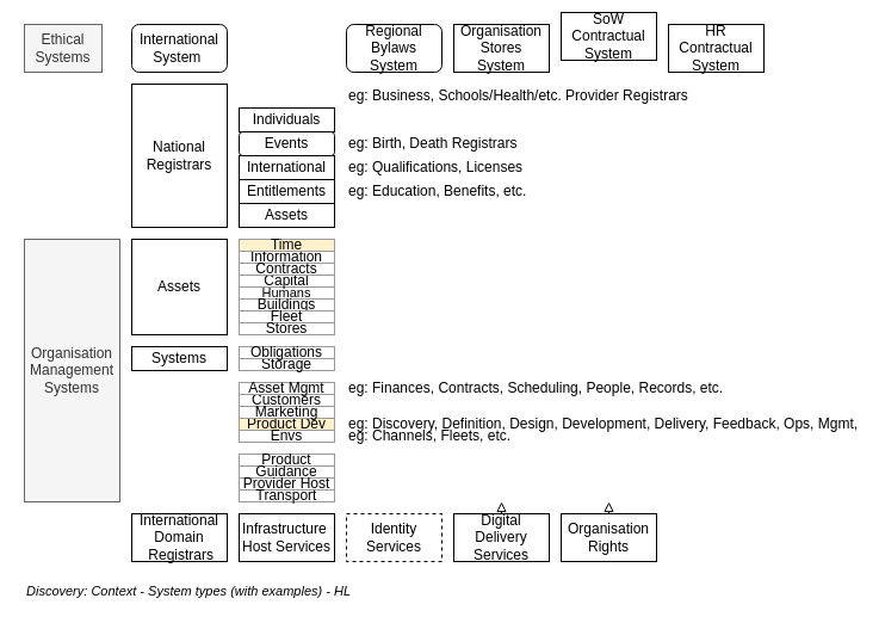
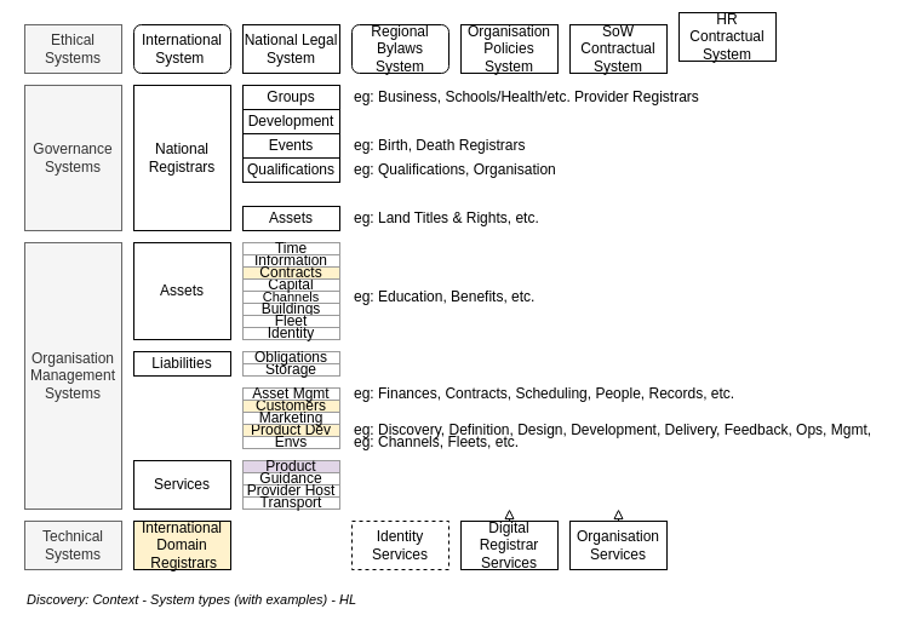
- <mxCell id="6" value="SoW Contractual System" style="rounded=0;whiteSpace=wrap;html=1;" vertex="1" parent="1"><mxGeometry x="470" y="10" width="80" height="40" as="geometry" /></mxCell>
+ <mxCell id="6" value="SoW Contractual System" style="rounded=0;whiteSpace=wrap;html=1;" vertex="1" parent="1"><mxGeometry x="470" y="20" width="80" height="40" as="geometry" /></mxCell>
- <mxCell id="11" value="Ethical Systems" style="rounded=0;whiteSpace=wrap;html=1;fillColor=#f5f5f5;fontColor=#333333;strokeColor=#666666;" vertex="1" parent="1"><mxGeometry x="20" y="20" width="65" height="40" as="geometry" /></mxCell>
+ <mxCell id="11" value="Ethical Systems" style="rounded=0;whiteSpace=wrap;html=1;fillColor=#f5f5f5;fontColor=#333333;strokeColor=#666666;" vertex="1" parent="1"><mxGeometry x="20" y="20" width="80" height="40" as="geometry" /></mxCell>
+ <mxCell id="3" value="National Legal System" style="rounded=0;whiteSpace=wrap;html=1;" vertex="1" parent="1"><mxGeometry x="200" y="20" width="80" height="40" as="geometry" /></mxCell>
- <mxCell id="4" value="Organisation Stores System" style="rounded=0;whiteSpace=wrap;html=1;" vertex="1" parent="1"><mxGeometry x="380" y="20" width="80" height="40" as="geometry" /></mxCell>
+ <mxCell id="4" value="Organisation Policies System" style="rounded=0;whiteSpace=wrap;html=1;" vertex="1" parent="1"><mxGeometry x="380" y="20" width="80" height="40" as="geometry" /></mxCell>
- <mxCell id="8" value="HR Contractual System" style="rounded=0;whiteSpace=wrap;html=1;" vertex="1" parent="1"><mxGeometry x="560" y="20" width="80" height="40" as="geometry" /></mxCell>
+ <mxCell id="8" value="HR Contractual System" style="rounded=0;whiteSpace=wrap;html=1;" vertex="1" parent="1"><mxGeometry x="560" y="10" width="80" height="40" as="geometry" /></mxCell>
+ <mxCell id="16" value="Groups" style="rounded=0;whiteSpace=wrap;html=1;" vertex="1" parent="1"><mxGeometry x="200" y="70" width="80" height="20" as="geometry" /></mxCell>
- <mxCell id="15" value="Individuals" style="rounded=0;whiteSpace=wrap;html=1;" vertex="1" parent="1"><mxGeometry x="200" y="90" width="80" height="20" as="geometry" /></mxCell>
+ <mxCell id="15" value="Development" style="rounded=0;whiteSpace=wrap;html=1;" vertex="1" parent="1"><mxGeometry x="200" y="90" width="80" height="20" as="geometry" /></mxCell>
- <mxCell id="27" value="Events" style="whiteSpace=wrap;html=1;rounded=1;" vertex="1" parent="1"><mxGeometry x="200" y="110" width="80" height="20" as="geometry" /></mxCell>
+ <mxCell id="27" value="Events" style="rounded=0;whiteSpace=wrap;html=1;" vertex="1" parent="1"><mxGeometry x="200" y="110" width="80" height="20" as="geometry" /></mxCell>
+ <mxCell id="12" value="Governance Systems" style="rounded=0;whiteSpace=wrap;html=1;fillColor=#f5f5f5;fontColor=#333333;strokeColor=#666666;" vertex="1" parent="1"><mxGeometry x="20" y="70" width="80" height="120" as="geometry" /></mxCell>
- <mxCell id="18" value="International" style="rounded=0;whiteSpace=wrap;html=1;" vertex="1" parent="1"><mxGeometry x="200" y="130" width="80" height="20" as="geometry" /></mxCell>
+ <mxCell id="18" value="Qualifications" style="rounded=0;whiteSpace=wrap;html=1;" vertex="1" parent="1"><mxGeometry x="200" y="130" width="80" height="20" as="geometry" /></mxCell>
- <mxCell id="19" value="eg: Qualifications, Licenses" style="text;html=1;strokeColor=none;fillColor=none;align=left;verticalAlign=middle;whiteSpace=wrap;rounded=0;" vertex="1" parent="1"><mxGeometry x="290" y="130" width="350" height="20" as="geometry" /></mxCell>
+ <mxCell id="19" value="eg: Qualifications, Organisation" style="text;html=1;strokeColor=none;fillColor=none;align=left;verticalAlign=middle;whiteSpace=wrap;rounded=0;" vertex="1" parent="1"><mxGeometry x="290" y="130" width="350" height="20" as="geometry" /></mxCell>
- <mxCell id="20" value="Entitlements" style="rounded=0;whiteSpace=wrap;html=1;" vertex="1" parent="1"><mxGeometry x="200" y="150" width="80" height="20" as="geometry" /></mxCell>
- <mxCell id="21" value="eg: Education, Benefits, etc." style="text;html=1;strokeColor=none;fillColor=none;align=left;verticalAlign=middle;whiteSpace=wrap;rounded=0;" vertex="1" parent="1"><mxGeometry x="290" y="150" width="350" height="20" as="geometry" /></mxCell>
+ <mxCell id="21" value="eg: Education, Benefits, etc." style="text;html=1;strokeColor=none;fillColor=none;align=left;verticalAlign=middle;whiteSpace=wrap;rounded=0;" vertex="1" parent="1"><mxGeometry x="290" y="235" width="350" height="20" as="geometry" /></mxCell>
+ <mxCell id="23" value="eg: Land Titles &amp;amp; Rights, etc." style="text;html=1;strokeColor=none;fillColor=none;align=left;verticalAlign=middle;whiteSpace=wrap;rounded=0;" vertex="1" parent="1"><mxGeometry x="290" y="170" width="350" height="20" as="geometry" /></mxCell>
- <mxCell id="49" value="Time" style="rounded=0;whiteSpace=wrap;html=1;strokeColor=#999999;fillColor=#fff2cc;" vertex="1" parent="1"><mxGeometry x="200" y="200" width="80" height="10" as="geometry" /></mxCell>
+ <mxCell id="49" value="Time" style="rounded=0;whiteSpace=wrap;html=1;strokeColor=#999999;" vertex="1" parent="1"><mxGeometry x="200" y="200" width="80" height="10" as="geometry" /></mxCell>
- <mxCell id="41" value="Contracts" style="rounded=0;whiteSpace=wrap;html=1;strokeColor=#999999;" vertex="1" parent="1"><mxGeometry x="200" y="220" width="80" height="10" as="geometry" /></mxCell>
+ <mxCell id="41" value="Contracts" style="rounded=0;whiteSpace=wrap;html=1;strokeColor=#999999;fillColor=#fff2cc;" vertex="1" parent="1"><mxGeometry x="200" y="220" width="80" height="10" as="geometry" /></mxCell>
- <mxCell id="29" value="&lt;span style=&quot;font-size: 11px;&quot;&gt;Humans&lt;/span&gt;" style="rounded=0;whiteSpace=wrap;html=1;strokeColor=#999999;" vertex="1" parent="1"><mxGeometry x="200" y="240" width="80" height="10" as="geometry" /></mxCell>
+ <mxCell id="29" value="&lt;span style=&quot;font-size: 11px;&quot;&gt;Channels&lt;/span&gt;" style="rounded=0;whiteSpace=wrap;html=1;strokeColor=#999999;" vertex="1" parent="1"><mxGeometry x="200" y="240" width="80" height="10" as="geometry" /></mxCell>
- <mxCell id="39" value="Stores" style="rounded=0;whiteSpace=wrap;html=1;strokeColor=#999999;" vertex="1" parent="1"><mxGeometry x="200" y="270" width="80" height="10" as="geometry" /></mxCell>
+ <mxCell id="39" value="Identity" style="rounded=0;whiteSpace=wrap;html=1;strokeColor=#999999;" vertex="1" parent="1"><mxGeometry x="200" y="270" width="80" height="10" as="geometry" /></mxCell>
- <mxCell id="32" value="Systems" style="rounded=0;whiteSpace=wrap;html=1;" vertex="1" parent="1"><mxGeometry x="110" y="290" width="80" height="20" as="geometry" /></mxCell>
+ <mxCell id="32" value="Liabilities" style="rounded=0;whiteSpace=wrap;html=1;" vertex="1" parent="1"><mxGeometry x="110" y="290" width="80" height="20" as="geometry" /></mxCell>
- <mxCell id="48" value="Customers" style="rounded=0;whiteSpace=wrap;html=1;strokeColor=#999999;" vertex="1" parent="1"><mxGeometry x="200" y="330" width="80" height="10" as="geometry" /></mxCell>
+ <mxCell id="48" value="Customers" style="rounded=0;whiteSpace=wrap;html=1;strokeColor=#999999;fillColor=#fff2cc;" vertex="1" parent="1"><mxGeometry x="200" y="330" width="80" height="10" as="geometry" /></mxCell>
- <mxCell id="42" value="Product" style="rounded=0;whiteSpace=wrap;html=1;strokeColor=#999999;" vertex="1" parent="1"><mxGeometry x="200" y="380" width="80" height="10" as="geometry" /></mxCell>
+ <mxCell id="42" value="Product" style="rounded=0;whiteSpace=wrap;html=1;strokeColor=#999999;fillColor=#e1d5e7;" vertex="1" parent="1"><mxGeometry x="200" y="380" width="80" height="10" as="geometry" /></mxCell>
+ <mxCell id="33" value="Services" style="rounded=0;whiteSpace=wrap;html=1;" vertex="1" parent="1"><mxGeometry x="110" y="380" width="80" height="40" as="geometry" /></mxCell>
+ <mxCell id="13" value="Technical Systems" style="rounded=0;whiteSpace=wrap;html=1;fillColor=#f5f5f5;fontColor=#333333;strokeColor=#666666;" vertex="1" parent="1"><mxGeometry x="20" y="430" width="80" height="40" as="geometry" /></mxCell>
- <mxCell id="9" value="International Domain&lt;br&gt;&amp;nbsp;Registrars" style="rounded=0;whiteSpace=wrap;html=1;" vertex="1" parent="1"><mxGeometry x="110" y="430" width="80" height="40" as="geometry" /></mxCell>
+ <mxCell id="9" value="International Domain&lt;br&gt;&amp;nbsp;Registrars" style="rounded=0;whiteSpace=wrap;html=1;fillColor=#fff2cc;" vertex="1" parent="1"><mxGeometry x="110" y="430" width="80" height="40" as="geometry" /></mxCell>
- <mxCell id="7" value="Infrastructure&amp;nbsp;&lt;br&gt;Host Services" style="rounded=0;whiteSpace=wrap;html=1;" vertex="1" parent="1"><mxGeometry x="200" y="430" width="80" height="40" as="geometry" /></mxCell>
- <mxCell id="25" value="Digital&lt;br&gt;Delivery&lt;br&gt;Services" style="rounded=0;whiteSpace=wrap;html=1;" vertex="1" parent="1"><mxGeometry x="380" y="430" width="80" height="40" as="geometry" /></mxCell>
+ <mxCell id="25" value="Digital&lt;br&gt;Registrar&lt;br&gt;Services" style="rounded=0;whiteSpace=wrap;html=1;" vertex="1" parent="1"><mxGeometry x="380" y="430" width="80" height="40" as="geometry" /></mxCell>
- <mxCell id="26" value="Organisation&lt;br&gt;Rights" style="rounded=0;whiteSpace=wrap;html=1;" vertex="1" parent="1"><mxGeometry x="470" y="430" width="80" height="40" as="geometry" /></mxCell>
+ <mxCell id="26" value="Organisation&lt;br&gt;Services" style="rounded=0;whiteSpace=wrap;html=1;" vertex="1" parent="1"><mxGeometry x="470" y="430" width="80" height="40" as="geometry" /></mxCell>
